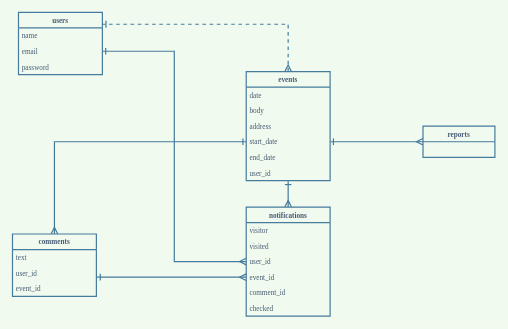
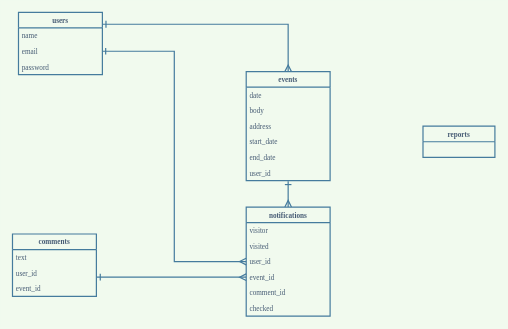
- <mxCell id="3" style="edgeStyle=orthogonalEdgeStyle;orthogonalLoop=1;jettySize=auto;html=1;exitX=0.5;exitY=0;exitDx=0;exitDy=0;entryX=1;entryY=0.192;entryDx=0;entryDy=0;entryPerimeter=0;endArrow=ERone;endFill=0;startArrow=ERmany;startFill=0;strokeColor=#457B9D;fontColor=#1D3557;strokeWidth=2;rounded=0;endSize=9;startSize=8;shadow=0;sketch=0;jumpSize=0;fontFamily=Times New Roman;labelBorderColor=none;textOpacity=80;labelBackgroundColor=#F1FAEE;dashed=1;" parent="1" source="23" target="4" edge="1"><mxGeometry relative="1" as="geometry" /></mxCell>
+ <mxCell id="3" style="edgeStyle=orthogonalEdgeStyle;orthogonalLoop=1;jettySize=auto;html=1;exitX=0.5;exitY=0;exitDx=0;exitDy=0;entryX=1;entryY=0.192;entryDx=0;entryDy=0;entryPerimeter=0;endArrow=ERone;endFill=0;startArrow=ERmany;startFill=0;strokeColor=#457B9D;fontColor=#1D3557;strokeWidth=2;rounded=0;endSize=9;startSize=8;shadow=0;sketch=0;jumpSize=0;fontFamily=Times New Roman;labelBorderColor=none;textOpacity=80;labelBackgroundColor=#F1FAEE;" parent="1" source="23" target="4" edge="1"><mxGeometry relative="1" as="geometry" /></mxCell>
- <mxCell id="12" style="edgeStyle=orthogonalEdgeStyle;orthogonalLoop=1;jettySize=auto;html=1;exitX=0;exitY=0.5;exitDx=0;exitDy=0;startArrow=ERone;startFill=0;endArrow=ERmany;endFill=0;strokeColor=#457B9D;fontColor=#1D3557;strokeWidth=2;rounded=0;endSize=8;startSize=8;fontFamily=Times New Roman;labelBorderColor=none;textOpacity=80;labelBackgroundColor=#F1FAEE;" parent="1" source="27" target="8" edge="1"><mxGeometry relative="1" as="geometry"><mxPoint x="115" y="386" as="targetPoint" /></mxGeometry></mxCell>
- <mxCell id="15" style="edgeStyle=none;orthogonalLoop=1;jettySize=auto;html=1;exitX=1;exitY=0.5;exitDx=0;exitDy=0;entryX=0;entryY=0.5;entryDx=0;entryDy=0;endArrow=ERmany;endFill=0;startArrow=ERone;startFill=0;strokeColor=#457B9D;fontColor=#1D3557;strokeWidth=2;rounded=0;endSize=8;startSize=8;fontFamily=Times New Roman;labelBorderColor=none;textOpacity=80;labelBackgroundColor=#F1FAEE;" parent="1" source="27" target="30" edge="1"><mxGeometry relative="1" as="geometry" /></mxCell>
